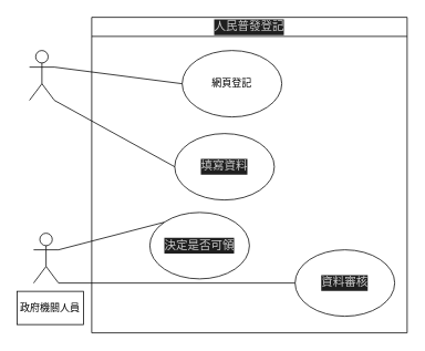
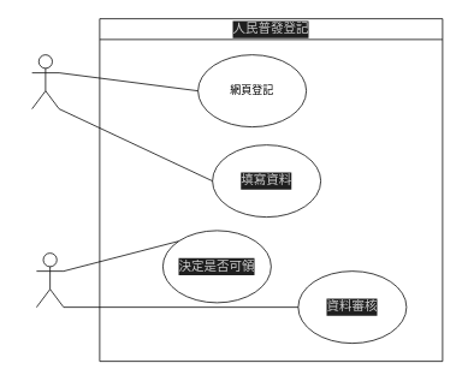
- <mxCell id="4" value="&lt;div style=&quot;color: rgb(204, 204, 204); background-color: rgb(31, 31, 31); font-family: Consolas, &amp;quot;Courier New&amp;quot;, monospace; font-size: 14px; line-height: 19px;&quot;&gt;填寫資料&lt;/div&gt;" style="ellipse;whiteSpace=wrap;html=1;" parent="2" vertex="1"><mxGeometry x="100" y="140" width="120" height="80" as="geometry" /></mxCell>
+ <mxCell id="4" value="&lt;div style=&quot;color: rgb(204, 204, 204); background-color: rgb(31, 31, 31); font-family: Consolas, &amp;quot;Courier New&amp;quot;, monospace; font-size: 14px; line-height: 19px;&quot;&gt;填寫資料&lt;/div&gt;" style="ellipse;whiteSpace=wrap;html=1;" parent="2" vertex="1"><mxGeometry x="125" y="140" width="120" height="80" as="geometry" /></mxCell>
- <mxCell id="6" value="&lt;div style=&quot;color: rgb(204, 204, 204); background-color: rgb(31, 31, 31); font-family: Consolas, &amp;quot;Courier New&amp;quot;, monospace; font-size: 14px; line-height: 19px;&quot;&gt;&lt;div style=&quot;line-height: 19px;&quot;&gt;資料審核&lt;/div&gt;&lt;/div&gt;" style="ellipse;whiteSpace=wrap;html=1;" parent="2" vertex="1"><mxGeometry x="245" y="280" width="120" height="80" as="geometry" /></mxCell>
+ <mxCell id="6" value="&lt;div style=&quot;color: rgb(204, 204, 204); background-color: rgb(31, 31, 31); font-family: Consolas, &amp;quot;Courier New&amp;quot;, monospace; font-size: 14px; line-height: 19px;&quot;&gt;&lt;div style=&quot;line-height: 19px;&quot;&gt;資料審核&lt;/div&gt;&lt;/div&gt;" style="ellipse;whiteSpace=wrap;html=1;" parent="2" vertex="1"><mxGeometry x="220" y="280" width="120" height="80" as="geometry" /></mxCell>
- <mxCell id="13" value="政府機關人員" style="rounded=0;whiteSpace=wrap;html=1;" parent="1" vertex="1"><mxGeometry x="20" y="350" width="80" height="40" as="geometry" /></mxCell>
